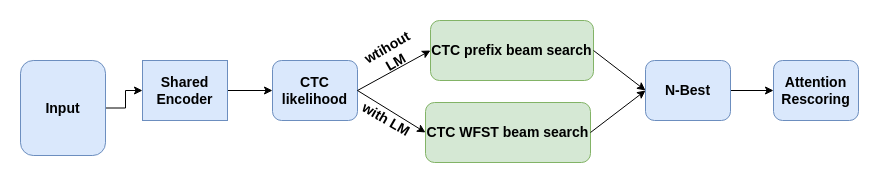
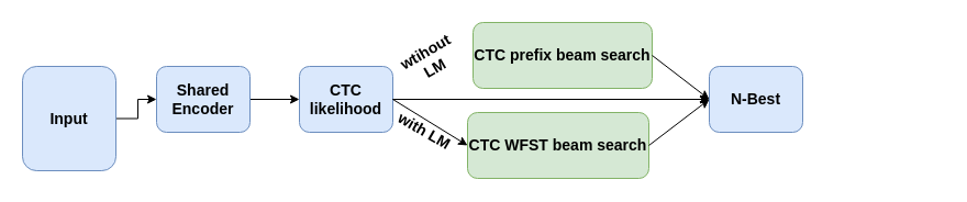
- <mxCell id="12" value="" style="endArrow=classic;html=1;rounded=0;shadow=0;sketch=0;fontSize=14;strokeColor=default;exitX=1;exitY=0.5;exitDx=0;exitDy=0;entryX=0;entryY=0.5;entryDx=0;entryDy=0;" edge="1" parent="1" source="6" target="7"><mxGeometry width="50" height="50" relative="1" as="geometry"><mxPoint x="629" y="281" as="sourcePoint" /><mxPoint x="679" y="231" as="targetPoint" /></mxGeometry></mxCell>
+ <mxCell id="12" value="" style="endArrow=classic;html=1;rounded=0;shadow=0;sketch=0;fontSize=14;strokeColor=default;exitX=1;exitY=0.5;exitDx=0;exitDy=0;" edge="1" parent="1" source="6" target="10"><mxGeometry width="50" height="50" relative="1" as="geometry"><mxPoint x="629" y="281" as="sourcePoint" /><mxPoint x="679" y="231" as="targetPoint" /></mxGeometry></mxCell>
- <mxCell id="5" value="&lt;span style=&quot;font-size: 14px&quot;&gt;Shared Encoder&lt;/span&gt;" style="whiteSpace=wrap;html=1;fillColor=#dae8fc;strokeColor=#6c8ebf;fontStyle=1;rounded=0;" vertex="1" parent="1"><mxGeometry x="142" y="60" width="85" height="60" as="geometry" /></mxCell>
+ <mxCell id="5" value="&lt;span style=&quot;font-size: 14px&quot;&gt;Shared Encoder&lt;/span&gt;" style="rounded=1;whiteSpace=wrap;html=1;fillColor=#dae8fc;strokeColor=#6c8ebf;fontStyle=1" vertex="1" parent="1"><mxGeometry x="142" y="60" width="85" height="60" as="geometry" /></mxCell>
- <mxCell id="9" style="edgeStyle=orthogonalEdgeStyle;rounded=0;orthogonalLoop=1;jettySize=auto;html=1;exitX=1;exitY=0.5;exitDx=0;exitDy=0;entryX=0;entryY=0.5;entryDx=0;entryDy=0;fontSize=14;" edge="1" parent="1" source="10" target="11"><mxGeometry relative="1" as="geometry" /></mxCell>
- <mxCell id="11" value="&lt;span style=&quot;font-size: 14px&quot;&gt;Attention Rescoring&lt;/span&gt;" style="rounded=1;whiteSpace=wrap;html=1;fillColor=#dae8fc;strokeColor=#6c8ebf;fontStyle=1" vertex="1" parent="1"><mxGeometry x="773" y="60" width="85" height="60" as="geometry" /></mxCell>
